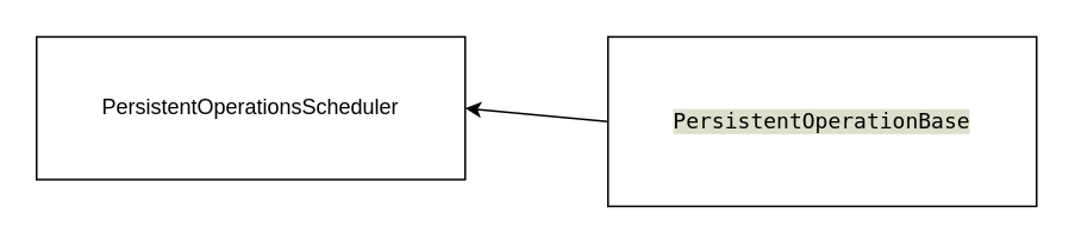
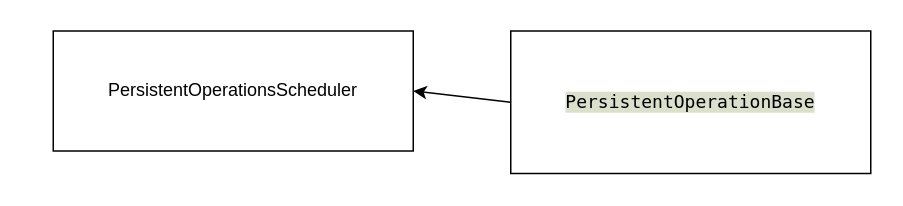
- <mxCell id="2" value="PersistentOperationsScheduler" style="rounded=0;whiteSpace=wrap;html=1;" vertex="1" parent="1"><mxGeometry x="20" y="20" width="240" height="80" as="geometry" /></mxCell>
+ <mxCell id="2" value="PersistentOperationsScheduler" style="rounded=0;whiteSpace=wrap;html=1;" vertex="1" parent="1"><mxGeometry x="35" y="20" width="240" height="80" as="geometry" /></mxCell>
